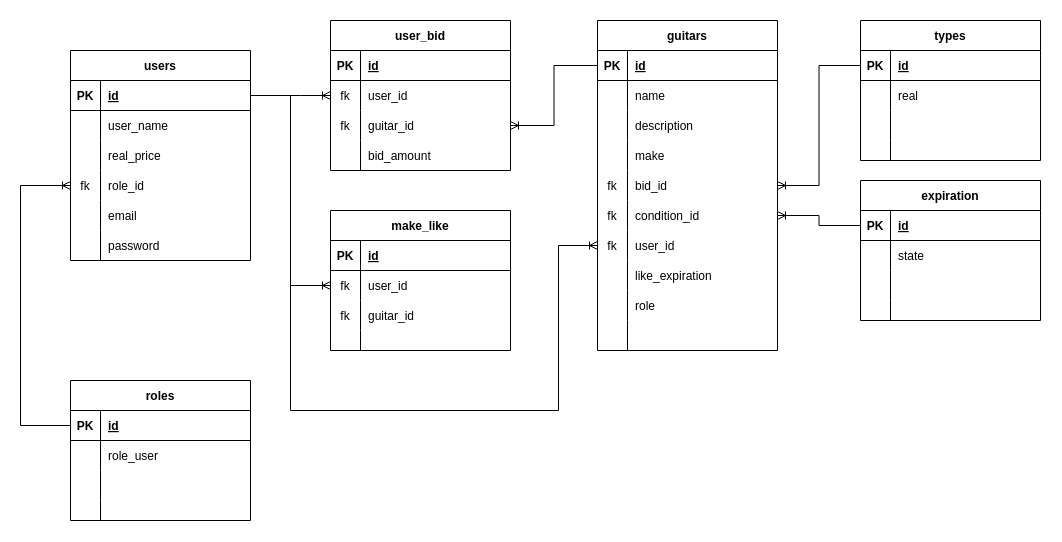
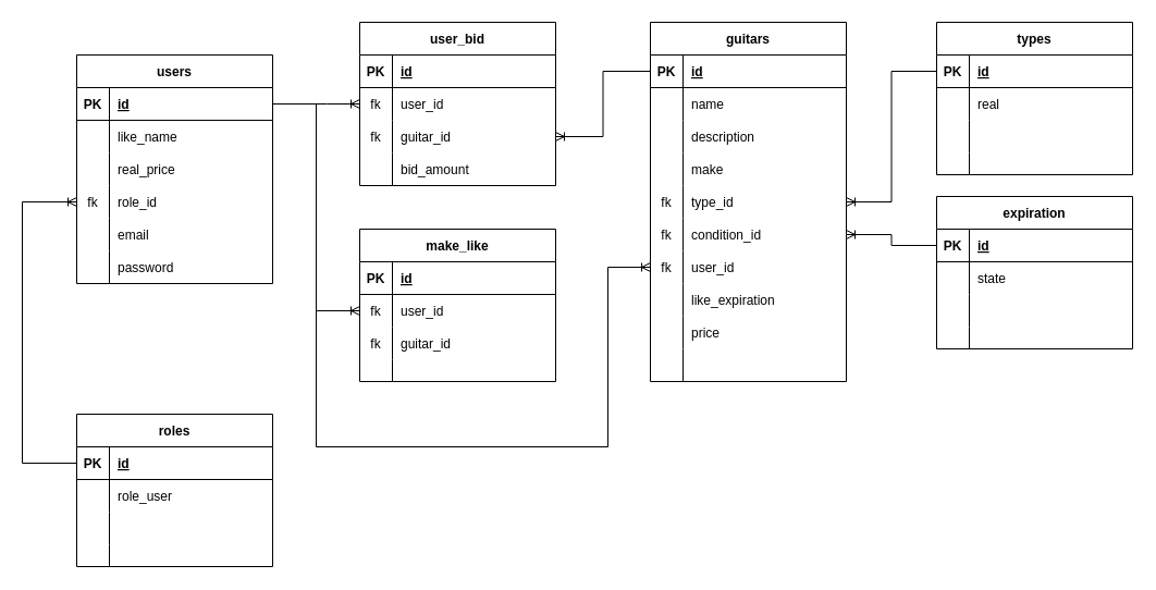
- <mxCell id="8" value="user_name" style="shape=partialRectangle;connectable=0;fillColor=none;top=0;left=0;bottom=0;right=0;align=left;spacingLeft=6;overflow=hidden;" vertex="1" parent="6"><mxGeometry x="30" width="150" height="30" as="geometry"><mxRectangle width="150" height="30" as="alternateBounds" /></mxGeometry></mxCell>
+ <mxCell id="8" value="like_name" style="shape=partialRectangle;connectable=0;fillColor=none;top=0;left=0;bottom=0;right=0;align=left;spacingLeft=6;overflow=hidden;" vertex="1" parent="6"><mxGeometry x="30" width="150" height="30" as="geometry"><mxRectangle width="150" height="30" as="alternateBounds" /></mxGeometry></mxCell>
- <mxCell id="75" value="bid_id" style="shape=partialRectangle;connectable=0;fillColor=none;top=0;left=0;bottom=0;right=0;align=left;spacingLeft=6;overflow=hidden;" vertex="1" parent="73"><mxGeometry x="30" width="150" height="30" as="geometry"><mxRectangle width="150" height="30" as="alternateBounds" /></mxGeometry></mxCell>
+ <mxCell id="75" value="type_id" style="shape=partialRectangle;connectable=0;fillColor=none;top=0;left=0;bottom=0;right=0;align=left;spacingLeft=6;overflow=hidden;" vertex="1" parent="73"><mxGeometry x="30" width="150" height="30" as="geometry"><mxRectangle width="150" height="30" as="alternateBounds" /></mxGeometry></mxCell>
- <mxCell id="87" value="role" style="shape=partialRectangle;connectable=0;fillColor=none;top=0;left=0;bottom=0;right=0;align=left;spacingLeft=6;overflow=hidden;" vertex="1" parent="85"><mxGeometry x="30" width="150" height="30" as="geometry"><mxRectangle width="150" height="30" as="alternateBounds" /></mxGeometry></mxCell>
+ <mxCell id="87" value="price" style="shape=partialRectangle;connectable=0;fillColor=none;top=0;left=0;bottom=0;right=0;align=left;spacingLeft=6;overflow=hidden;" vertex="1" parent="85"><mxGeometry x="30" width="150" height="30" as="geometry"><mxRectangle width="150" height="30" as="alternateBounds" /></mxGeometry></mxCell>
